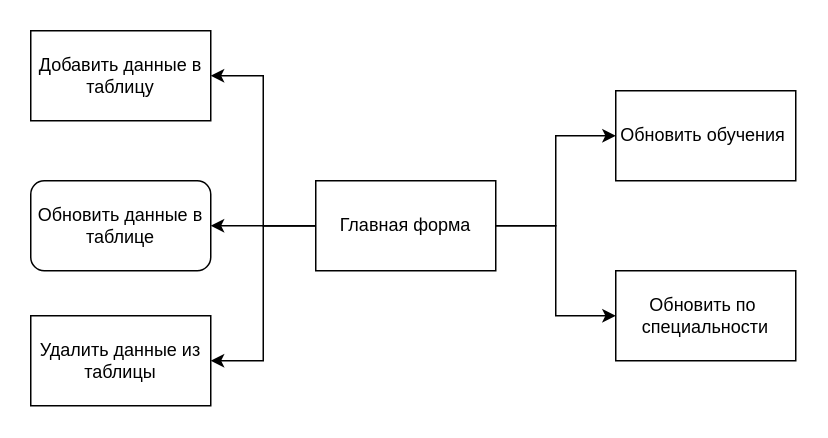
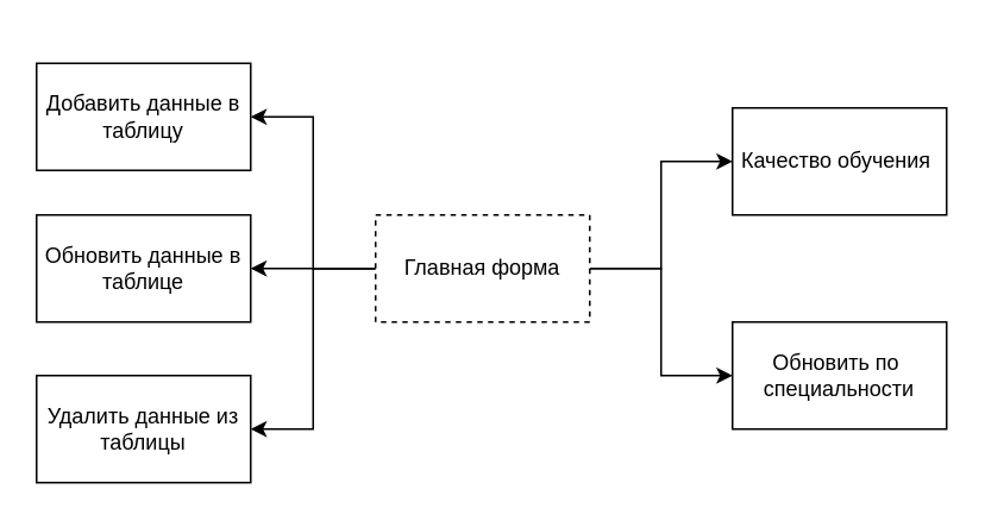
- <mxCell id="8" value="Добавить данные в таблицу" style="rounded=0;whiteSpace=wrap;html=1;" vertex="1" parent="1"><mxGeometry x="20" y="20" width="120" height="60" as="geometry" /></mxCell>
+ <mxCell id="8" value="Добавить данные в таблицу" style="rounded=0;whiteSpace=wrap;html=1;" vertex="1" parent="1"><mxGeometry x="20" y="35" width="120" height="60" as="geometry" /></mxCell>
- <mxCell id="11" value="Обновить обучения&amp;nbsp;" style="rounded=0;whiteSpace=wrap;html=1;" vertex="1" parent="1"><mxGeometry x="410" y="60" width="120" height="60" as="geometry" /></mxCell>
+ <mxCell id="11" value="Качество обучения&amp;nbsp;" style="rounded=0;whiteSpace=wrap;html=1;" vertex="1" parent="1"><mxGeometry x="410" y="60" width="120" height="60" as="geometry" /></mxCell>
- <mxCell id="9" value="Обновить данные в таблице" style="whiteSpace=wrap;html=1;rounded=1;" vertex="1" parent="1"><mxGeometry x="20" y="120" width="120" height="60" as="geometry" /></mxCell>
+ <mxCell id="9" value="Обновить данные в таблице" style="rounded=0;whiteSpace=wrap;html=1;" vertex="1" parent="1"><mxGeometry x="20" y="120" width="120" height="60" as="geometry" /></mxCell>
- <mxCell id="7" value="Главная форма" style="rounded=0;whiteSpace=wrap;html=1;" vertex="1" parent="1"><mxGeometry x="210" y="120" width="120" height="60" as="geometry" /></mxCell>
+ <mxCell id="7" value="Главная форма" style="rounded=0;whiteSpace=wrap;html=1;dashed=1;" vertex="1" parent="1"><mxGeometry x="210" y="120" width="120" height="60" as="geometry" /></mxCell>
